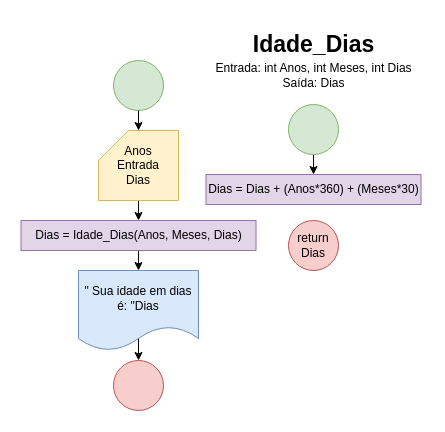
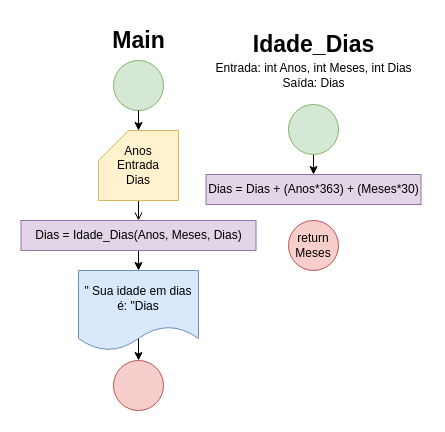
+ <mxCell id="17" value="Main" style="text;html=1;align=center;verticalAlign=middle;resizable=0;points=[];autosize=1;strokeColor=none;fillColor=none;fontSize=23;fontStyle=1" vertex="1" parent="1"><mxGeometry x="103" y="20" width="70" height="40" as="geometry" /></mxCell>
- <mxCell id="15" value="Dias = Dias + (Anos*360) + (Meses*30)" style="rounded=0;whiteSpace=wrap;html=1;fillColor=#e1d5e7;strokeColor=#9673a6;" vertex="1" parent="1"><mxGeometry x="205.5" y="174" width="215" height="30" as="geometry" /></mxCell>
+ <mxCell id="15" value="Dias = Dias + (Anos*363) + (Meses*30)" style="rounded=0;whiteSpace=wrap;html=1;fillColor=#e1d5e7;strokeColor=#9673a6;" vertex="1" parent="1"><mxGeometry x="205.5" y="174" width="215" height="30" as="geometry" /></mxCell>
- <mxCell id="3" style="edgeStyle=orthogonalEdgeStyle;rounded=0;orthogonalLoop=1;jettySize=auto;html=1;exitX=0.5;exitY=1;exitDx=0;exitDy=0;exitPerimeter=0;entryX=0.5;entryY=0;entryDx=0;entryDy=0;" edge="1" parent="1" source="4" target="7"><mxGeometry relative="1" as="geometry" /></mxCell>
+ <mxCell id="3" style="edgeStyle=orthogonalEdgeStyle;rounded=0;orthogonalLoop=1;jettySize=auto;html=1;exitX=0.5;exitY=1;exitDx=0;exitDy=0;exitPerimeter=0;entryX=0.5;entryY=0;entryDx=0;entryDy=0;endArrow=open;" edge="1" parent="1" source="4" target="7"><mxGeometry relative="1" as="geometry" /></mxCell>
- <mxCell id="16" value="return&lt;div&gt;Dias&lt;/div&gt;" style="ellipse;whiteSpace=wrap;html=1;aspect=fixed;fillColor=#f8cecc;strokeColor=#b85450;" vertex="1" parent="1"><mxGeometry x="288" y="220" width="50" height="50" as="geometry" /></mxCell>
+ <mxCell id="16" value="return&lt;div&gt;Meses&lt;/div&gt;" style="ellipse;whiteSpace=wrap;html=1;aspect=fixed;fillColor=#f8cecc;strokeColor=#b85450;" vertex="1" parent="1"><mxGeometry x="288" y="220" width="50" height="50" as="geometry" /></mxCell>
